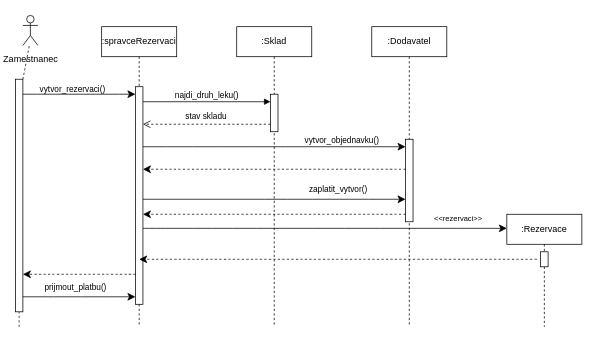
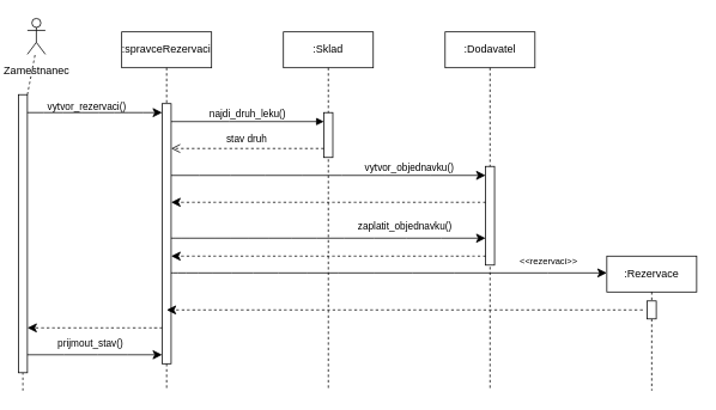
- <mxCell id="30" value="&lt;font style=&quot;font-size: 11px;&quot;&gt;stav skladu&lt;/font&gt;" style="text;html=1;align=center;verticalAlign=middle;resizable=0;points=[];autosize=1;strokeColor=none;fillColor=none;fontSize=16;" parent="1" vertex="1"><mxGeometry x="234" y="138" width="80" height="30" as="geometry" /></mxCell>
+ <mxCell id="30" value="&lt;font style=&quot;font-size: 11px;&quot;&gt;stav druh&lt;/font&gt;" style="text;html=1;align=center;verticalAlign=middle;resizable=0;points=[];autosize=1;strokeColor=none;fillColor=none;fontSize=16;" parent="1" vertex="1"><mxGeometry x="234" y="138" width="80" height="30" as="geometry" /></mxCell>
- <mxCell id="28" value="&lt;span style=&quot;font-size: 11px;&quot;&gt;zaplatit_vytvor()&lt;/span&gt;" style="text;html=1;align=center;verticalAlign=middle;resizable=0;points=[];autosize=1;strokeColor=none;fillColor=none;fontSize=16;" parent="1" vertex="1"><mxGeometry x="385" y="235" width="130" height="30" as="geometry" /></mxCell>
+ <mxCell id="28" value="&lt;span style=&quot;font-size: 11px;&quot;&gt;zaplatit_objednavku()&lt;/span&gt;" style="text;html=1;align=center;verticalAlign=middle;resizable=0;points=[];autosize=1;strokeColor=none;fillColor=none;fontSize=16;" parent="1" vertex="1"><mxGeometry x="385" y="235" width="130" height="30" as="geometry" /></mxCell>
- <mxCell id="27" value="&lt;font style=&quot;font-size: 11px;&quot;&gt;prijmout_platbu()&lt;/font&gt;" style="text;html=1;align=center;verticalAlign=middle;resizable=0;points=[];autosize=1;strokeColor=none;fillColor=none;fontSize=16;" parent="1" vertex="1"><mxGeometry x="45" y="365" width="110" height="30" as="geometry" /></mxCell>
+ <mxCell id="27" value="&lt;font style=&quot;font-size: 11px;&quot;&gt;prijmout_stav()&lt;/font&gt;" style="text;html=1;align=center;verticalAlign=middle;resizable=0;points=[];autosize=1;strokeColor=none;fillColor=none;fontSize=16;" parent="1" vertex="1"><mxGeometry x="45" y="365" width="110" height="30" as="geometry" /></mxCell>
